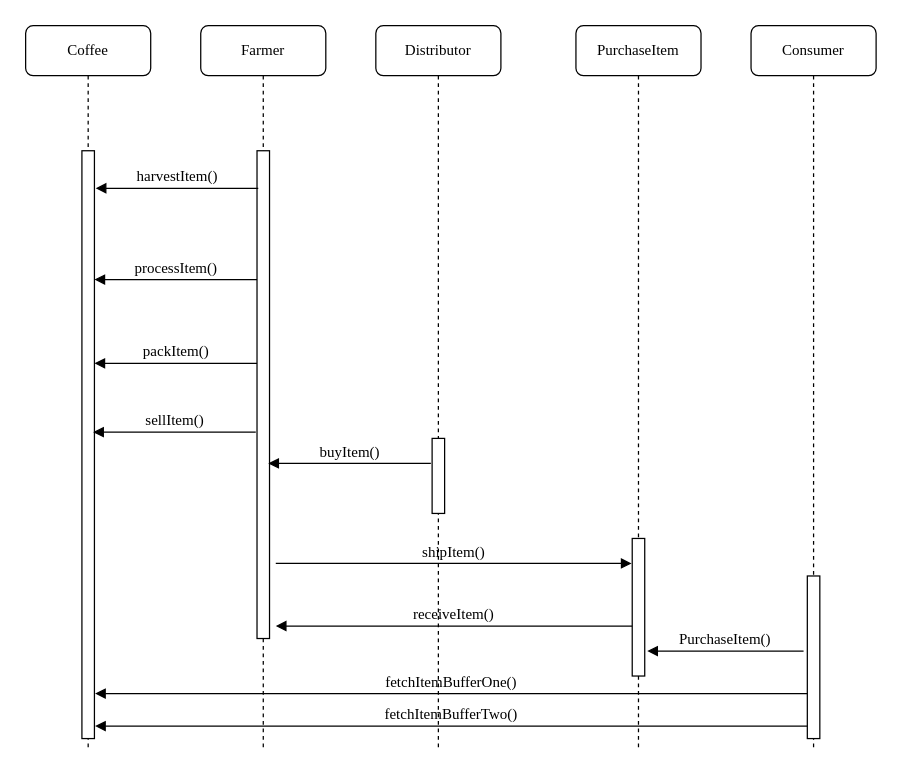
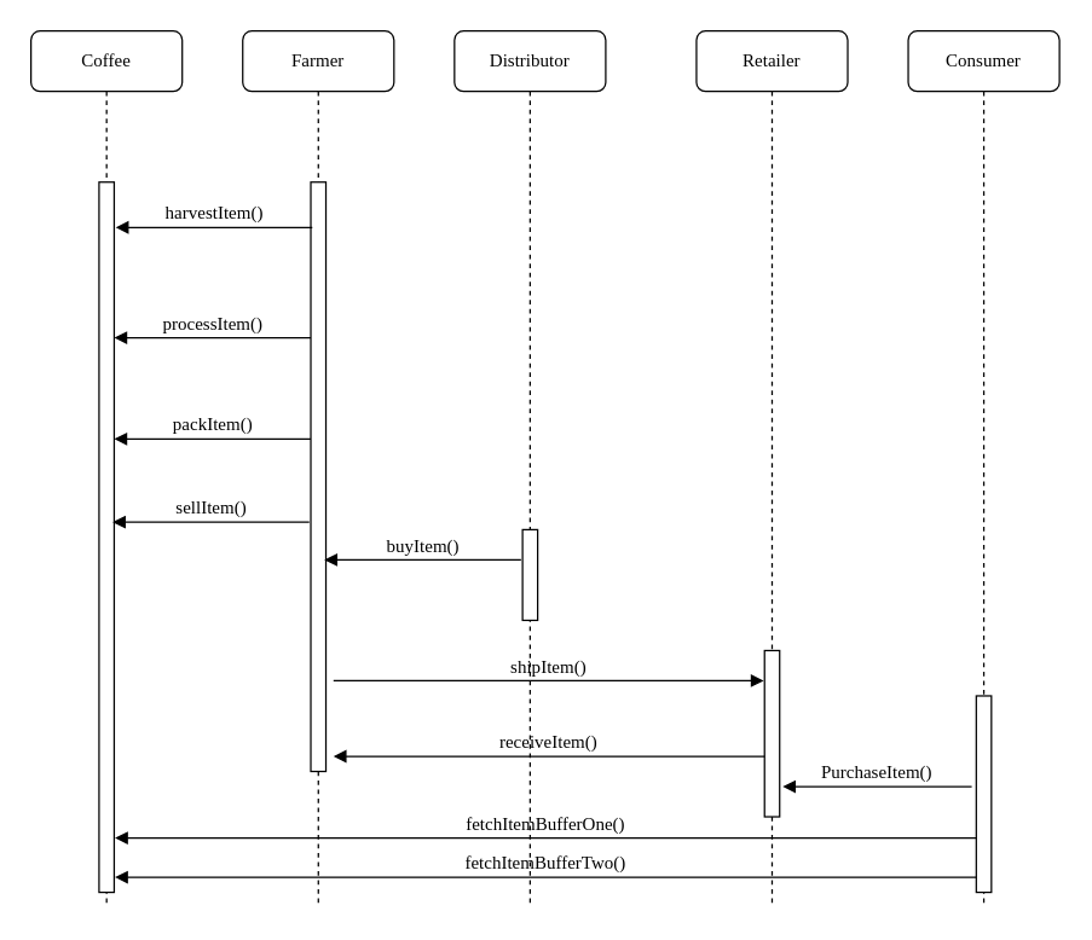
- <mxCell id="4" value="PurchaseItem" style="shape=umlLifeline;perimeter=lifelinePerimeter;whiteSpace=wrap;html=1;container=1;collapsible=0;recursiveResize=0;outlineConnect=0;rounded=1;shadow=0;comic=0;labelBackgroundColor=none;strokeWidth=1;fontFamily=Verdana;fontSize=12;align=center;" parent="1" vertex="1"><mxGeometry x="460" y="20" width="100" height="580" as="geometry" /></mxCell>
+ <mxCell id="4" value="Retailer" style="shape=umlLifeline;perimeter=lifelinePerimeter;whiteSpace=wrap;html=1;container=1;collapsible=0;recursiveResize=0;outlineConnect=0;rounded=1;shadow=0;comic=0;labelBackgroundColor=none;strokeWidth=1;fontFamily=Verdana;fontSize=12;align=center;" parent="1" vertex="1"><mxGeometry x="460" y="20" width="100" height="580" as="geometry" /></mxCell>
